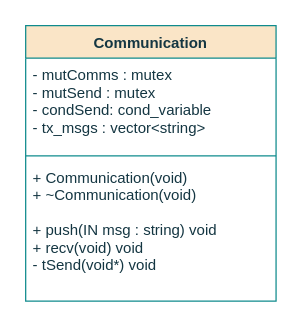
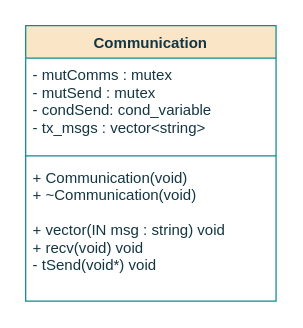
- <mxCell id="5" value="+ Communication(void)&#10;+ ~Communication(void)&#10;&#10;+ push(IN msg : string) void&#10;+ recv(void) void&#10;- tSend(void*) void&#10;&#10;" style="text;strokeColor=none;fillColor=none;align=left;verticalAlign=top;spacingLeft=4;spacingRight=4;overflow=hidden;rotatable=0;points=[[0,0.5],[1,0.5]];portConstraint=eastwest;fontColor=#143642;" vertex="1" parent="2"><mxGeometry y="108" width="200" height="112" as="geometry" /></mxCell>
+ <mxCell id="5" value="+ Communication(void)&#10;+ ~Communication(void)&#10;&#10;+ vector(IN msg : string) void&#10;+ recv(void) void&#10;- tSend(void*) void&#10;&#10;" style="text;strokeColor=none;fillColor=none;align=left;verticalAlign=top;spacingLeft=4;spacingRight=4;overflow=hidden;rotatable=0;points=[[0,0.5],[1,0.5]];portConstraint=eastwest;fontColor=#143642;" vertex="1" parent="2"><mxGeometry y="108" width="200" height="112" as="geometry" /></mxCell>
